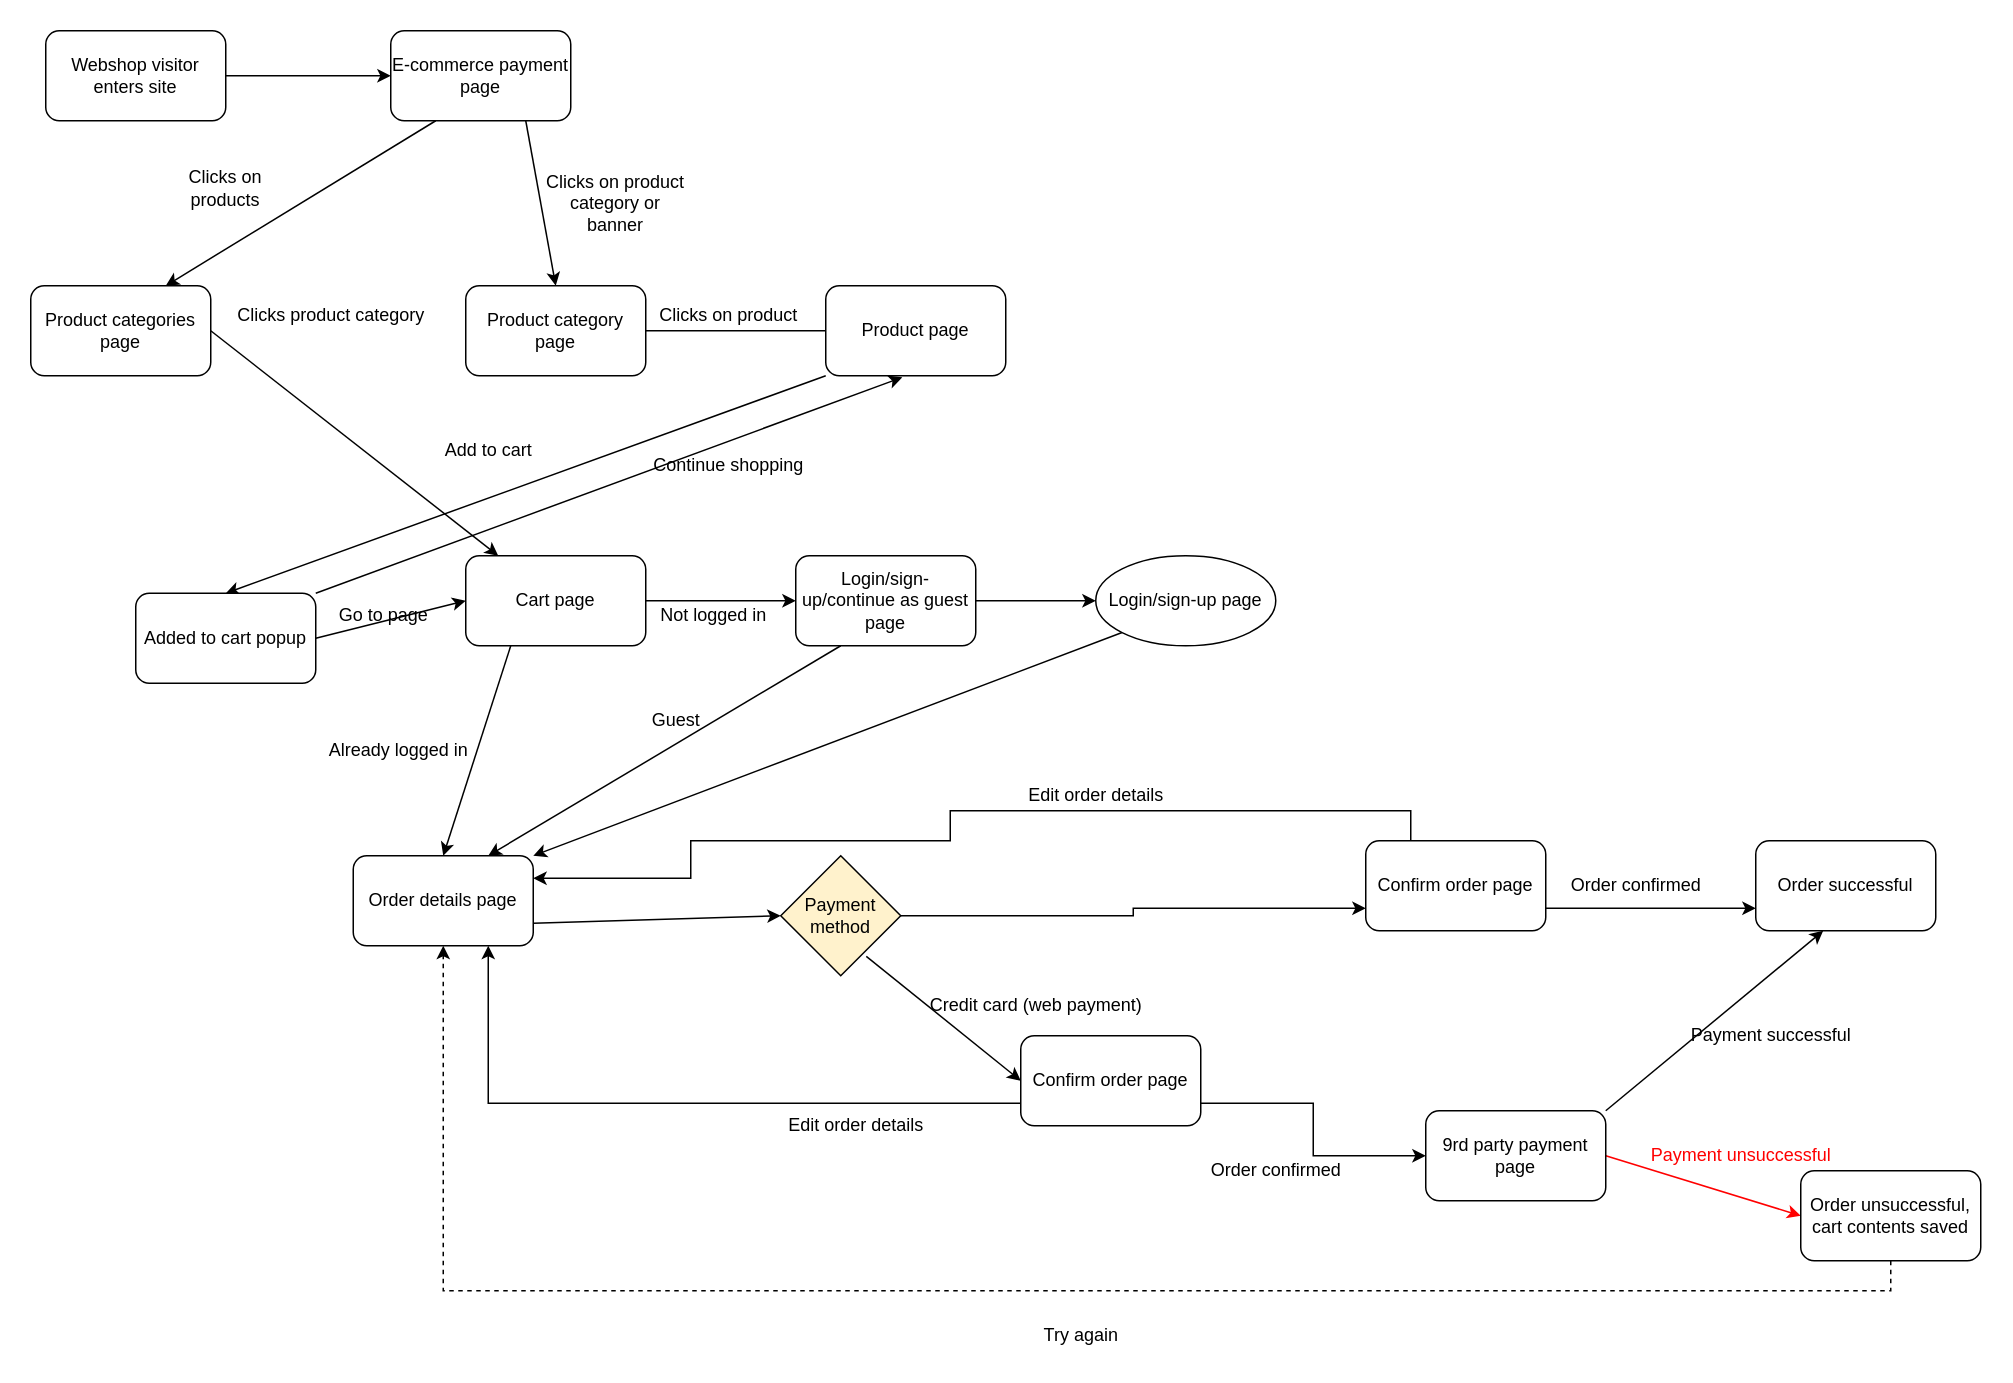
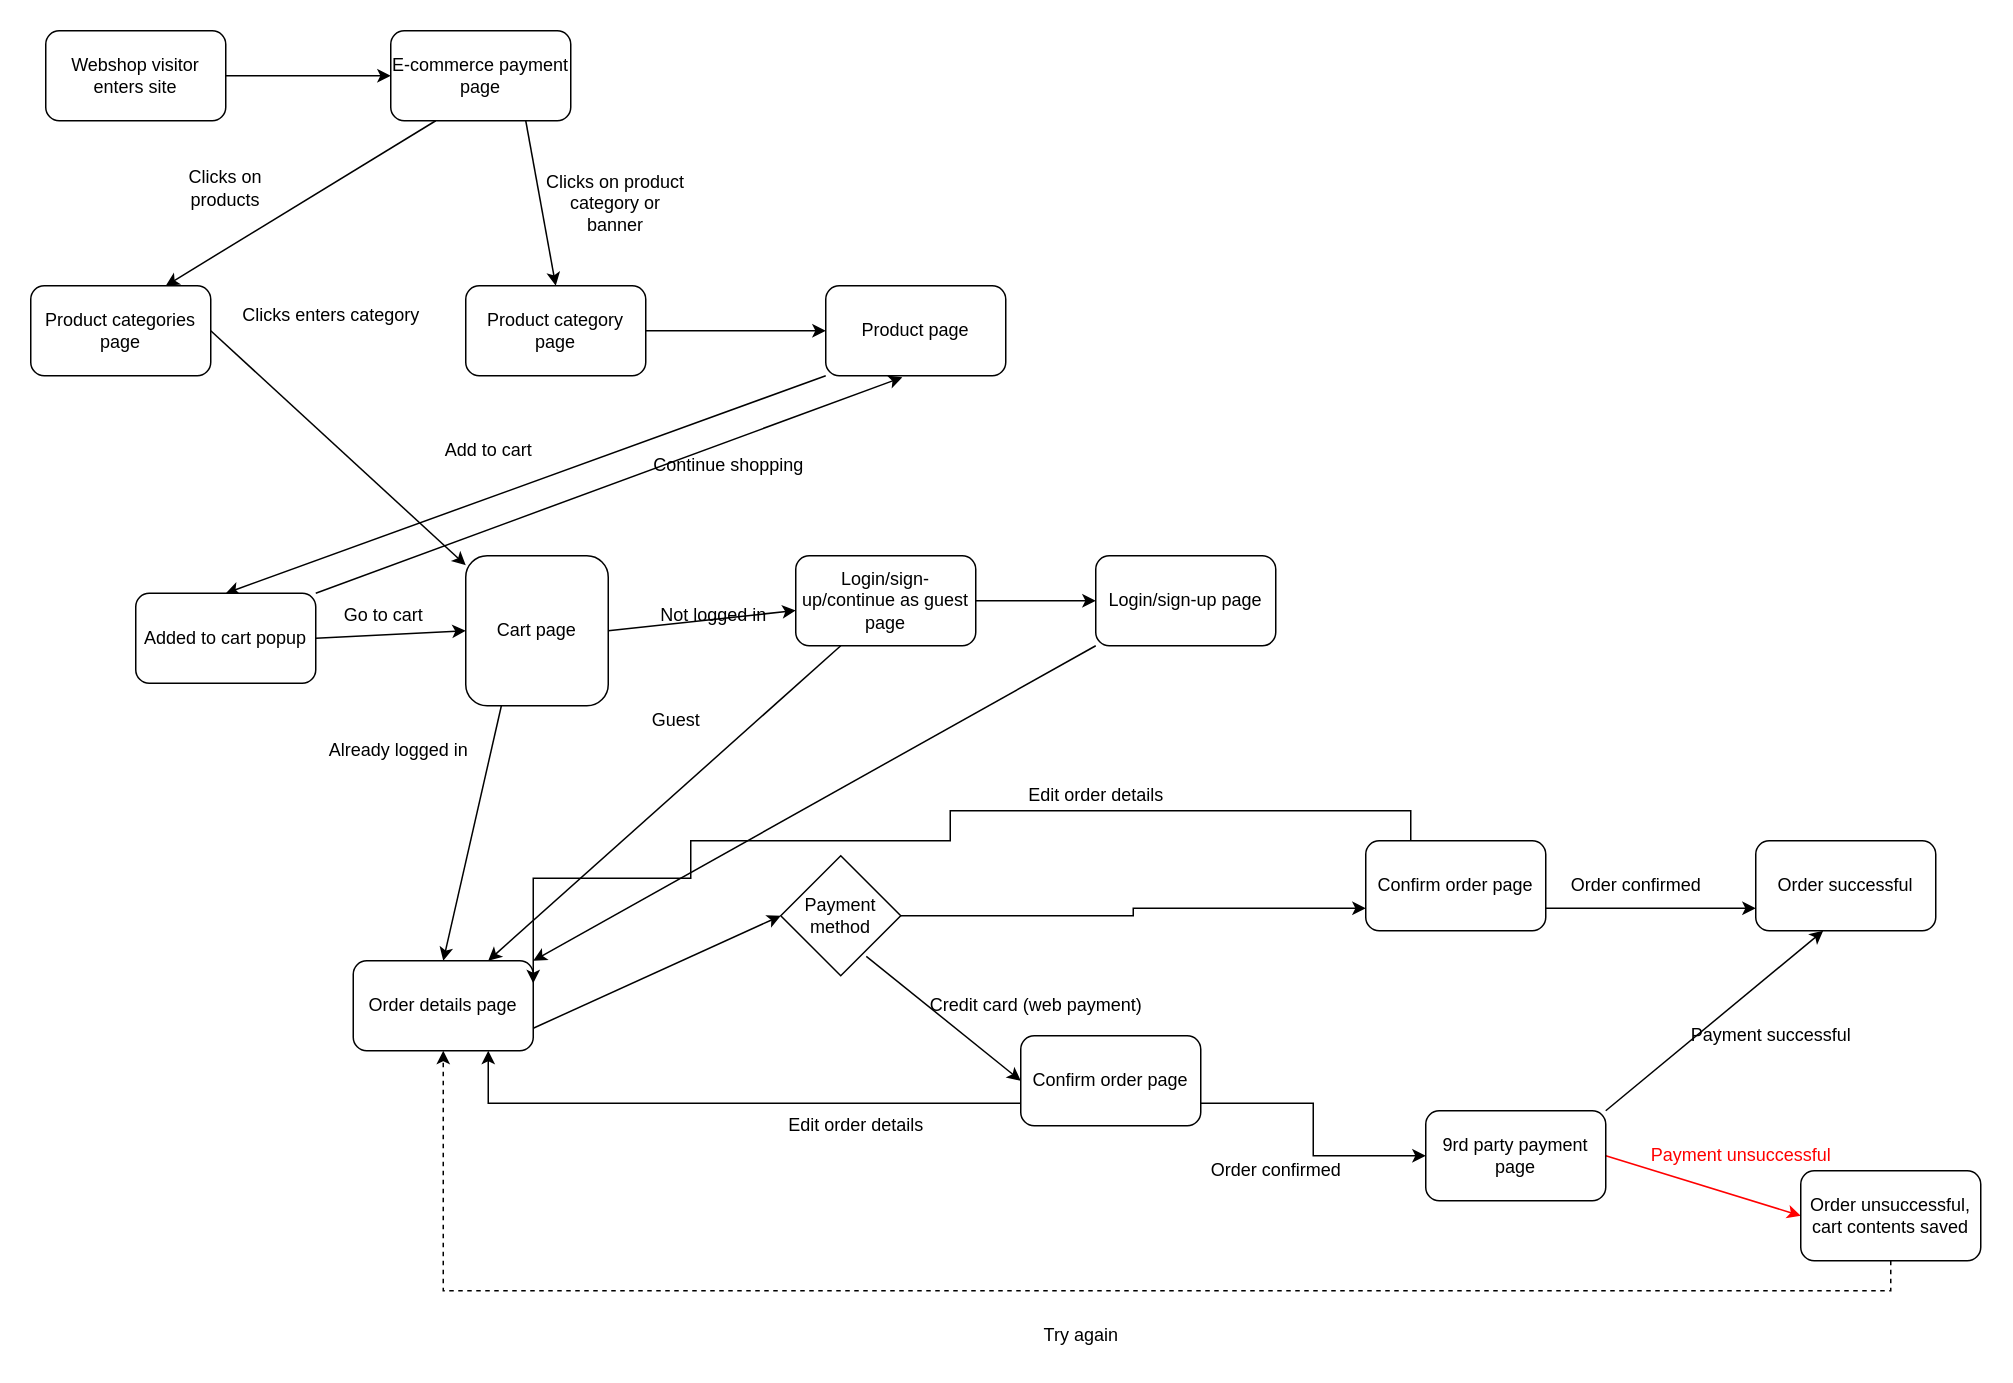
- <mxCell id="47" value="Clicks product category" style="text;html=1;align=center;verticalAlign=middle;resizable=0;points=[];autosize=1;strokeColor=none;fillColor=none;fontColor=#000000;" parent="1" vertex="1"><mxGeometry x="150" y="200" width="140" height="20" as="geometry" /></mxCell>
+ <mxCell id="47" value="Clicks enters category" style="text;html=1;align=center;verticalAlign=middle;resizable=0;points=[];autosize=1;strokeColor=none;fillColor=none;fontColor=#000000;" parent="1" vertex="1"><mxGeometry x="150" y="200" width="140" height="20" as="geometry" /></mxCell>
- <mxCell id="27" value="Clicks on product" style="text;html=1;align=center;verticalAlign=middle;resizable=0;points=[];autosize=1;strokeColor=none;fillColor=none;" parent="1" vertex="1"><mxGeometry x="430" y="200" width="110" height="20" as="geometry" /></mxCell>
- <mxCell id="10" style="edgeStyle=orthogonalEdgeStyle;rounded=0;orthogonalLoop=1;jettySize=auto;html=1;exitX=1;exitY=0.5;exitDx=0;exitDy=0;entryX=0;entryY=0.5;entryDx=0;entryDy=0;endArrow=none;" parent="1" source="11" target="9" edge="1"><mxGeometry relative="1" as="geometry" /></mxCell>
+ <mxCell id="10" style="edgeStyle=orthogonalEdgeStyle;rounded=0;orthogonalLoop=1;jettySize=auto;html=1;exitX=1;exitY=0.5;exitDx=0;exitDy=0;entryX=0;entryY=0.5;entryDx=0;entryDy=0;" parent="1" source="11" target="9" edge="1"><mxGeometry relative="1" as="geometry" /></mxCell>
- <mxCell id="17" value="Cart page" style="rounded=1;whiteSpace=wrap;html=1;" parent="1" vertex="1"><mxGeometry x="310" y="370" width="120" height="60" as="geometry" /></mxCell>
+ <mxCell id="17" value="Cart page" style="rounded=1;whiteSpace=wrap;html=1;" parent="1" vertex="1"><mxGeometry x="310" y="370" width="95" height="100" as="geometry" /></mxCell>
- <mxCell id="34" value="Login/sign-up page" style="ellipse;whiteSpace=wrap;html=1;" parent="1" vertex="1"><mxGeometry x="730" y="370" width="120" height="60" as="geometry" /></mxCell>
+ <mxCell id="34" value="Login/sign-up page" style="rounded=1;whiteSpace=wrap;html=1;" parent="1" vertex="1"><mxGeometry x="730" y="370" width="120" height="60" as="geometry" /></mxCell>
- <mxCell id="28" value="Go to page" style="text;html=1;align=center;verticalAlign=middle;resizable=0;points=[];autosize=1;strokeColor=none;fillColor=none;" parent="1" vertex="1"><mxGeometry x="220" y="400" width="70" height="20" as="geometry" /></mxCell>
+ <mxCell id="28" value="Go to cart" style="text;html=1;align=center;verticalAlign=middle;resizable=0;points=[];autosize=1;strokeColor=none;fillColor=none;" parent="1" vertex="1"><mxGeometry x="220" y="400" width="70" height="20" as="geometry" /></mxCell>
- <mxCell id="22" value="Order details page" style="rounded=1;whiteSpace=wrap;html=1;" parent="1" vertex="1"><mxGeometry x="235" y="570" width="120" height="60" as="geometry" /></mxCell>
+ <mxCell id="22" value="Order details page" style="rounded=1;whiteSpace=wrap;html=1;" parent="1" vertex="1"><mxGeometry x="235" y="640" width="120" height="60" as="geometry" /></mxCell>
- <mxCell id="38" value="Payment method" style="rhombus;whiteSpace=wrap;html=1;fillColor=#fff2cc;" parent="1" vertex="1"><mxGeometry x="520" y="570" width="80" height="80" as="geometry" /></mxCell>
+ <mxCell id="38" value="Payment method" style="rhombus;whiteSpace=wrap;html=1;" parent="1" vertex="1"><mxGeometry x="520" y="570" width="80" height="80" as="geometry" /></mxCell>
